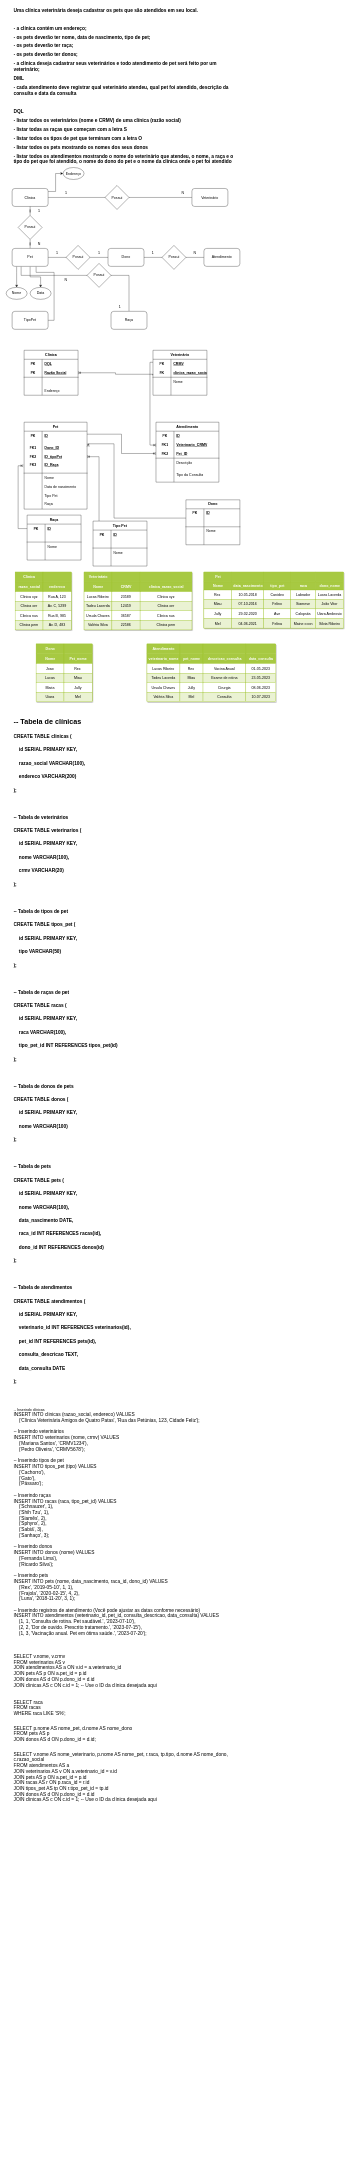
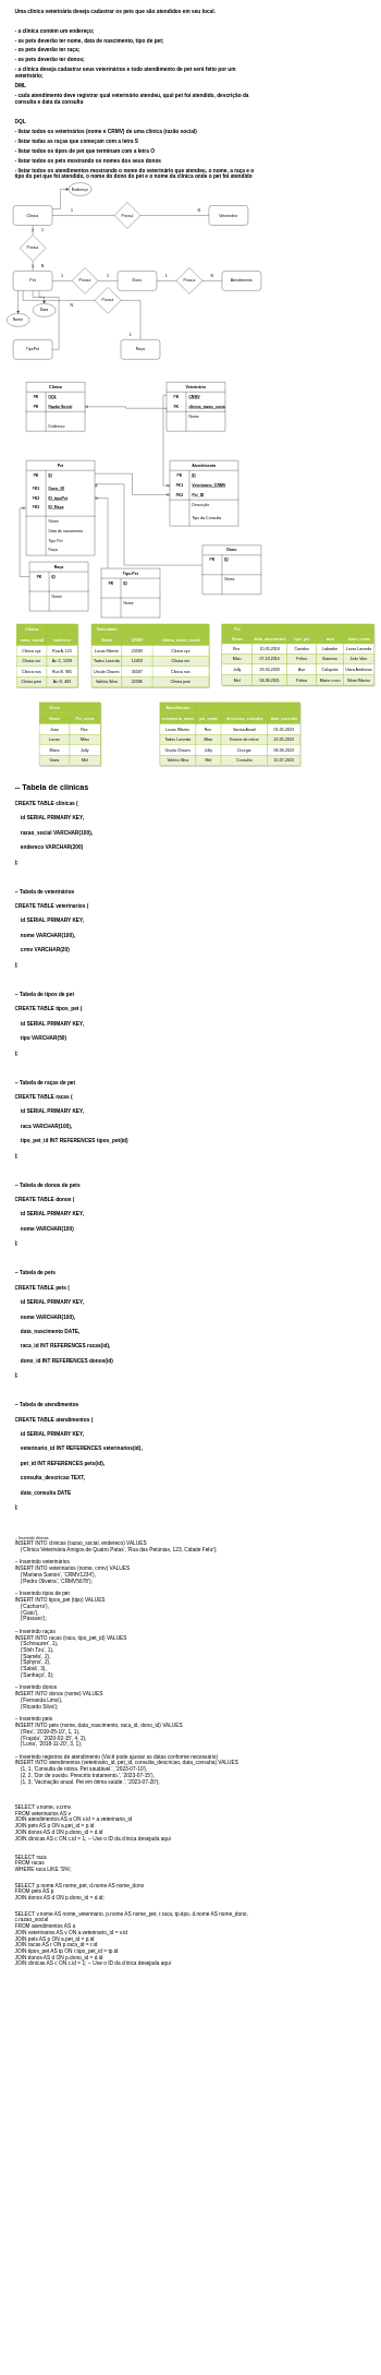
- <mxCell id="102" value="Data" style="ellipse;whiteSpace=wrap;html=1;" parent="1" vertex="1"><mxGeometry x="100" y="955" width="70" height="40" as="geometry" /></mxCell>
+ <mxCell id="102" value="Data" style="ellipse;whiteSpace=wrap;html=1;" parent="1" vertex="1"><mxGeometry x="100" y="925" width="70" height="40" as="geometry" /></mxCell>
